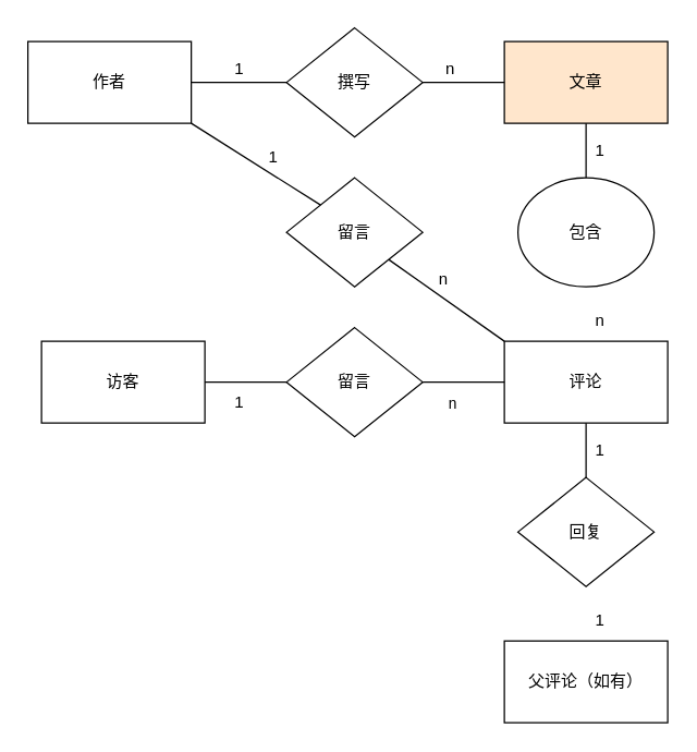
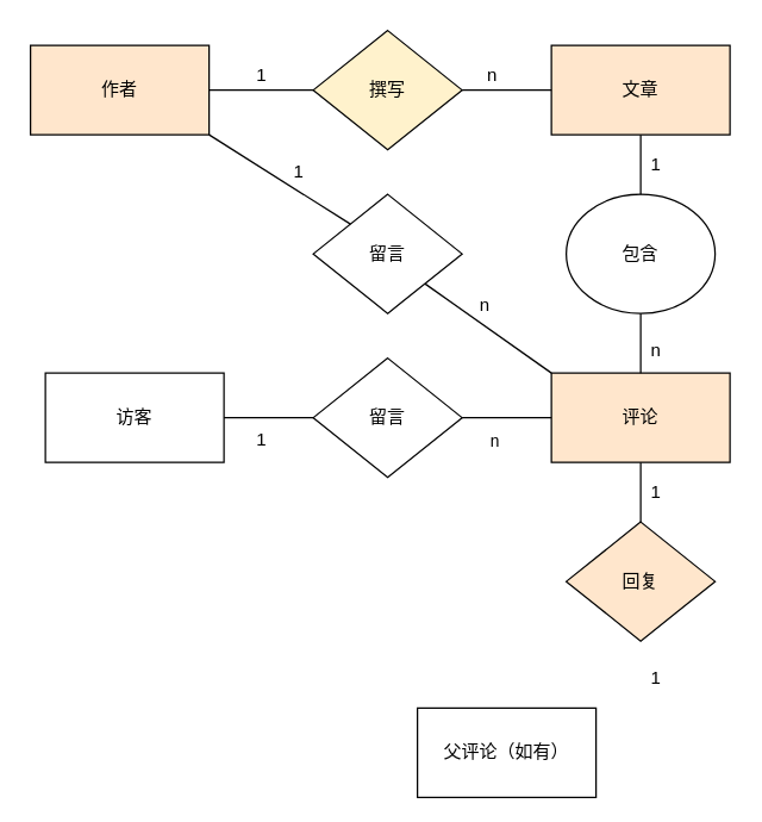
- <mxCell id="2" value="作者" style="rounded=0;whiteSpace=wrap;html=1;" parent="1" vertex="1"><mxGeometry x="20" y="30" width="120" height="60" as="geometry" /></mxCell>
+ <mxCell id="2" value="作者" style="rounded=0;whiteSpace=wrap;html=1;fillColor=#ffe6cc;" parent="1" vertex="1"><mxGeometry x="20" y="30" width="120" height="60" as="geometry" /></mxCell>
- <mxCell id="6" value="撰写" style="rhombus;whiteSpace=wrap;html=1;" parent="1" vertex="1"><mxGeometry x="210" y="20" width="100" height="80" as="geometry" /></mxCell>
+ <mxCell id="6" value="撰写" style="rhombus;whiteSpace=wrap;html=1;fillColor=#fff2cc;" parent="1" vertex="1"><mxGeometry x="210" y="20" width="100" height="80" as="geometry" /></mxCell>
+ <mxCell id="13" value="" style="endArrow=none;html=1;rounded=0;exitX=0.5;exitY=0;exitDx=0;exitDy=0;entryX=0.5;entryY=1;entryDx=0;entryDy=0;" parent="1" source="5" target="11" edge="1"><mxGeometry width="50" height="50" relative="1" as="geometry"><mxPoint x="310" y="270" as="sourcePoint" /><mxPoint x="360" y="220" as="targetPoint" /></mxGeometry></mxCell>
- <mxCell id="5" value="评论" style="rounded=0;whiteSpace=wrap;html=1;" parent="1" vertex="1"><mxGeometry x="370" y="250" width="120" height="60" as="geometry" /></mxCell>
+ <mxCell id="5" value="评论" style="rounded=0;whiteSpace=wrap;html=1;fillColor=#ffe6cc;" parent="1" vertex="1"><mxGeometry x="370" y="250" width="120" height="60" as="geometry" /></mxCell>
- <mxCell id="27" value="回复" style="rhombus;whiteSpace=wrap;html=1;" parent="1" vertex="1"><mxGeometry x="380" y="350" width="100" height="80" as="geometry" /></mxCell>
+ <mxCell id="27" value="回复" style="rhombus;whiteSpace=wrap;html=1;fillColor=#ffe6cc;" parent="1" vertex="1"><mxGeometry x="380" y="350" width="100" height="80" as="geometry" /></mxCell>
- <mxCell id="26" value="父评论（如有）" style="rounded=0;whiteSpace=wrap;html=1;" parent="1" vertex="1"><mxGeometry x="370" y="470" width="120" height="60" as="geometry" /></mxCell>
+ <mxCell id="26" value="父评论（如有）" style="rounded=0;whiteSpace=wrap;html=1;" parent="1" vertex="1"><mxGeometry x="280" y="475" width="120" height="60" as="geometry" /></mxCell>
